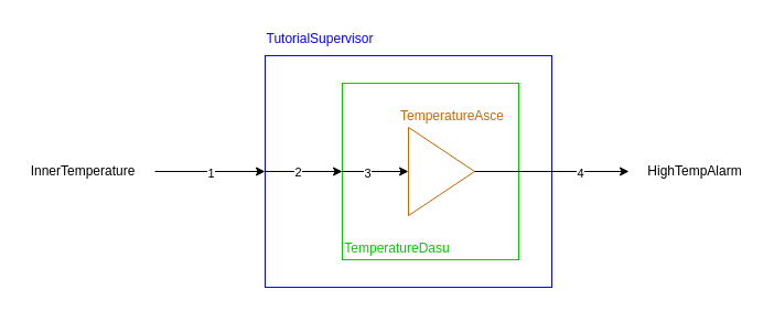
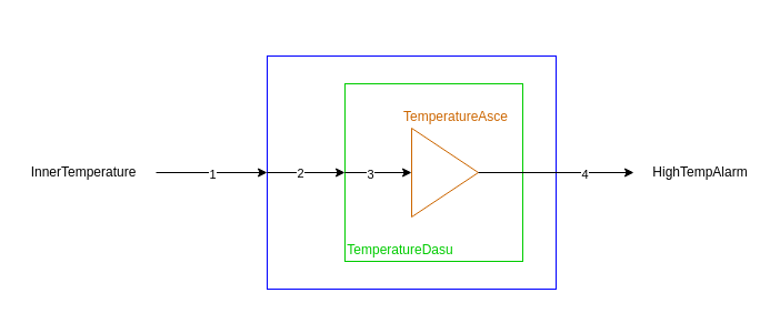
- <mxCell id="11" value="TutorialSupervisor" style="text;html=1;align=center;verticalAlign=middle;whiteSpace=wrap;rounded=0;strokeColor=none;fontColor=#0000FF;" vertex="1" parent="1"><mxGeometry x="230" y="20" width="120" height="30" as="geometry" /></mxCell>
